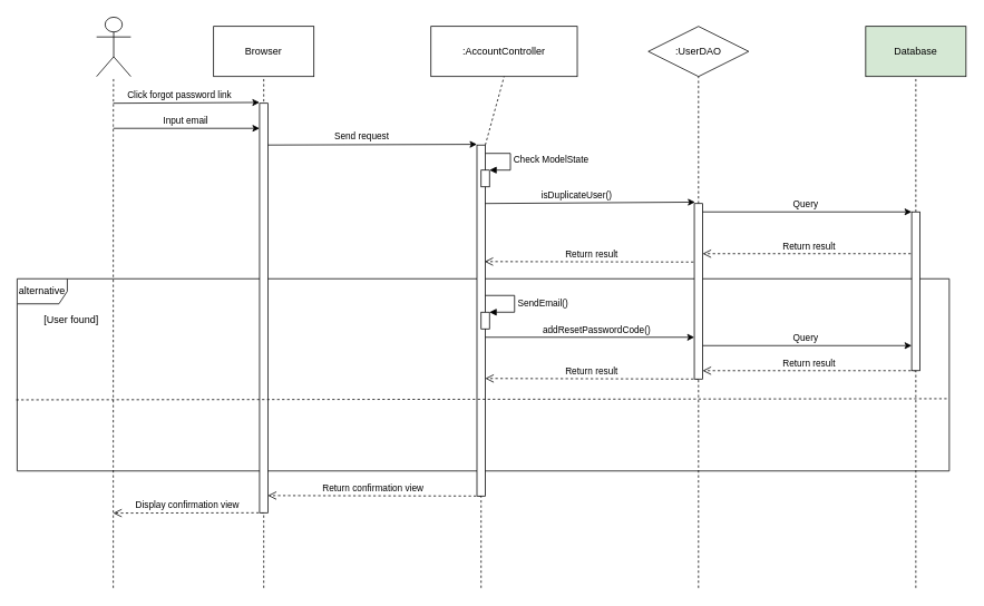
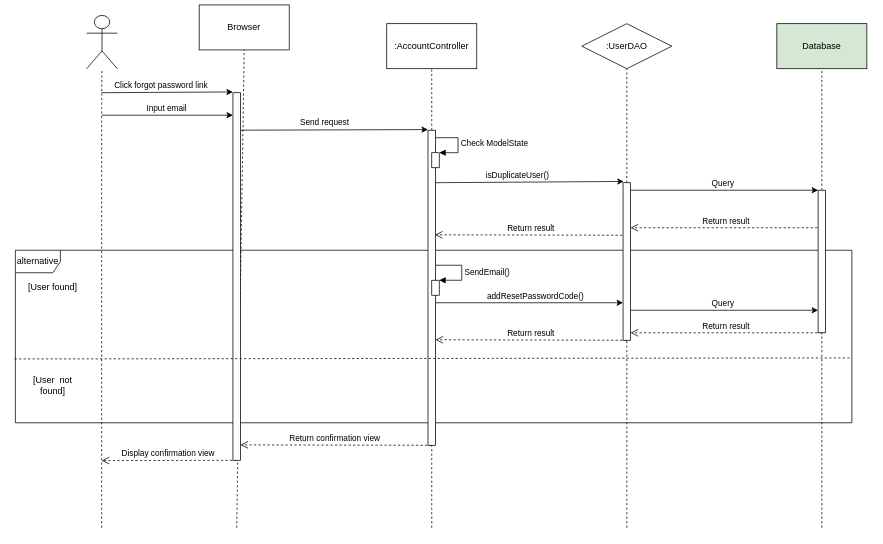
- <mxCell id="4" value="Browser" style="rounded=0;whiteSpace=wrap;html=1;" parent="1" vertex="1"><mxGeometry x="255" y="31" width="120" height="60" as="geometry" /></mxCell>
+ <mxCell id="4" value="Browser" style="rounded=0;whiteSpace=wrap;html=1;" parent="1" vertex="1"><mxGeometry x="265" y="6" width="120" height="60" as="geometry" /></mxCell>
- <mxCell id="5" value=":AccountController" style="rounded=0;whiteSpace=wrap;html=1;" parent="1" vertex="1"><mxGeometry x="515" y="31" width="175" height="60" as="geometry" /></mxCell>
+ <mxCell id="5" value=":AccountController" style="rounded=0;whiteSpace=wrap;html=1;" parent="1" vertex="1"><mxGeometry x="515" y="31" width="120" height="60" as="geometry" /></mxCell>
- <mxCell id="24" value="[User found]" style="text;html=1;strokeColor=none;fillColor=none;align=center;verticalAlign=middle;whiteSpace=wrap;rounded=0;dashed=1;fontColor=none;" parent="1" vertex="1"><mxGeometry x="50" y="373" width="70" height="20" as="geometry" /></mxCell>
+ <mxCell id="24" value="[User found]" style="text;html=1;strokeColor=none;fillColor=none;align=center;verticalAlign=middle;whiteSpace=wrap;rounded=0;dashed=1;fontColor=none;" parent="1" vertex="1"><mxGeometry x="35" y="373" width="70" height="20" as="geometry" /></mxCell>
+ <mxCell id="25" value="[User&amp;nbsp; not found]" style="text;html=1;strokeColor=none;fillColor=none;align=center;verticalAlign=middle;whiteSpace=wrap;rounded=0;dashed=1;fontColor=none;" parent="1" vertex="1"><mxGeometry x="35" y="503" width="70" height="20" as="geometry" /></mxCell>
